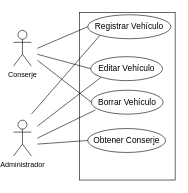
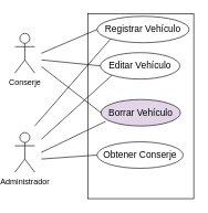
- <mxCell id="8" value="&lt;font style=&quot;font-size: 14px&quot;&gt;Editar Vehículo&lt;/font&gt;" style="ellipse;whiteSpace=wrap;html=1;" vertex="1" parent="1"><mxGeometry x="149" y="94" width="120" height="40" as="geometry" /></mxCell>
+ <mxCell id="8" value="&lt;font style=&quot;font-size: 14px&quot;&gt;Editar Vehículo&lt;/font&gt;" style="ellipse;whiteSpace=wrap;html=1;" vertex="1" parent="1"><mxGeometry x="149" y="79" width="120" height="40" as="geometry" /></mxCell>
- <mxCell id="7" value="&lt;font style=&quot;font-size: 14px&quot;&gt;Borrar Vehículo&lt;/font&gt;" style="ellipse;whiteSpace=wrap;html=1;" vertex="1" parent="1"><mxGeometry x="150" y="150" width="120" height="40" as="geometry" /></mxCell>
+ <mxCell id="7" value="&lt;font style=&quot;font-size: 14px&quot;&gt;Borrar Vehículo&lt;/font&gt;" style="ellipse;whiteSpace=wrap;html=1;fillColor=#e1d5e7;" vertex="1" parent="1"><mxGeometry x="150" y="150" width="120" height="40" as="geometry" /></mxCell>
